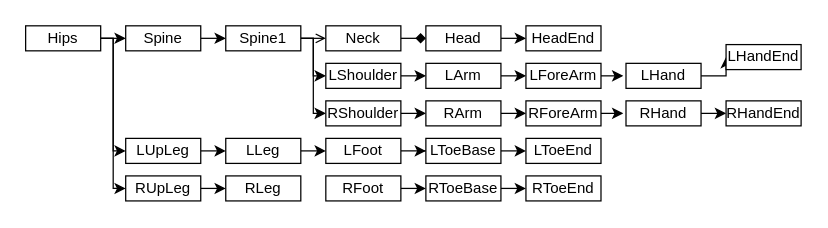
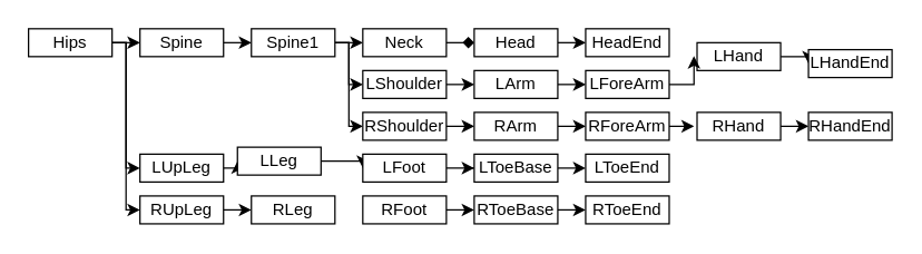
- <mxCell id="8" style="edgeStyle=orthogonalEdgeStyle;rounded=0;orthogonalLoop=1;jettySize=auto;html=1;exitX=1;exitY=0.5;exitDx=0;exitDy=0;entryX=0;entryY=0.5;entryDx=0;entryDy=0;endArrow=open;" edge="1" parent="1" source="11" target="13"><mxGeometry relative="1" as="geometry" /></mxCell>
+ <mxCell id="8" style="edgeStyle=orthogonalEdgeStyle;rounded=0;orthogonalLoop=1;jettySize=auto;html=1;exitX=1;exitY=0.5;exitDx=0;exitDy=0;entryX=0;entryY=0.5;entryDx=0;entryDy=0;" edge="1" parent="1" source="11" target="13"><mxGeometry relative="1" as="geometry" /></mxCell>
- <mxCell id="22" value="LHand" style="rounded=0;whiteSpace=wrap;html=1;" vertex="1" parent="1"><mxGeometry x="500" y="50" width="60" height="20" as="geometry" /></mxCell>
+ <mxCell id="22" value="LHand" style="rounded=0;whiteSpace=wrap;html=1;" vertex="1" parent="1"><mxGeometry x="500" y="30" width="60" height="20" as="geometry" /></mxCell>
- <mxCell id="38" value="LLeg" style="rounded=0;whiteSpace=wrap;html=1;" vertex="1" parent="1"><mxGeometry x="180" y="110" width="60" height="20" as="geometry" /></mxCell>
+ <mxCell id="38" value="LLeg" style="rounded=0;whiteSpace=wrap;html=1;" vertex="1" parent="1"><mxGeometry x="170" y="105" width="60" height="20" as="geometry" /></mxCell>
